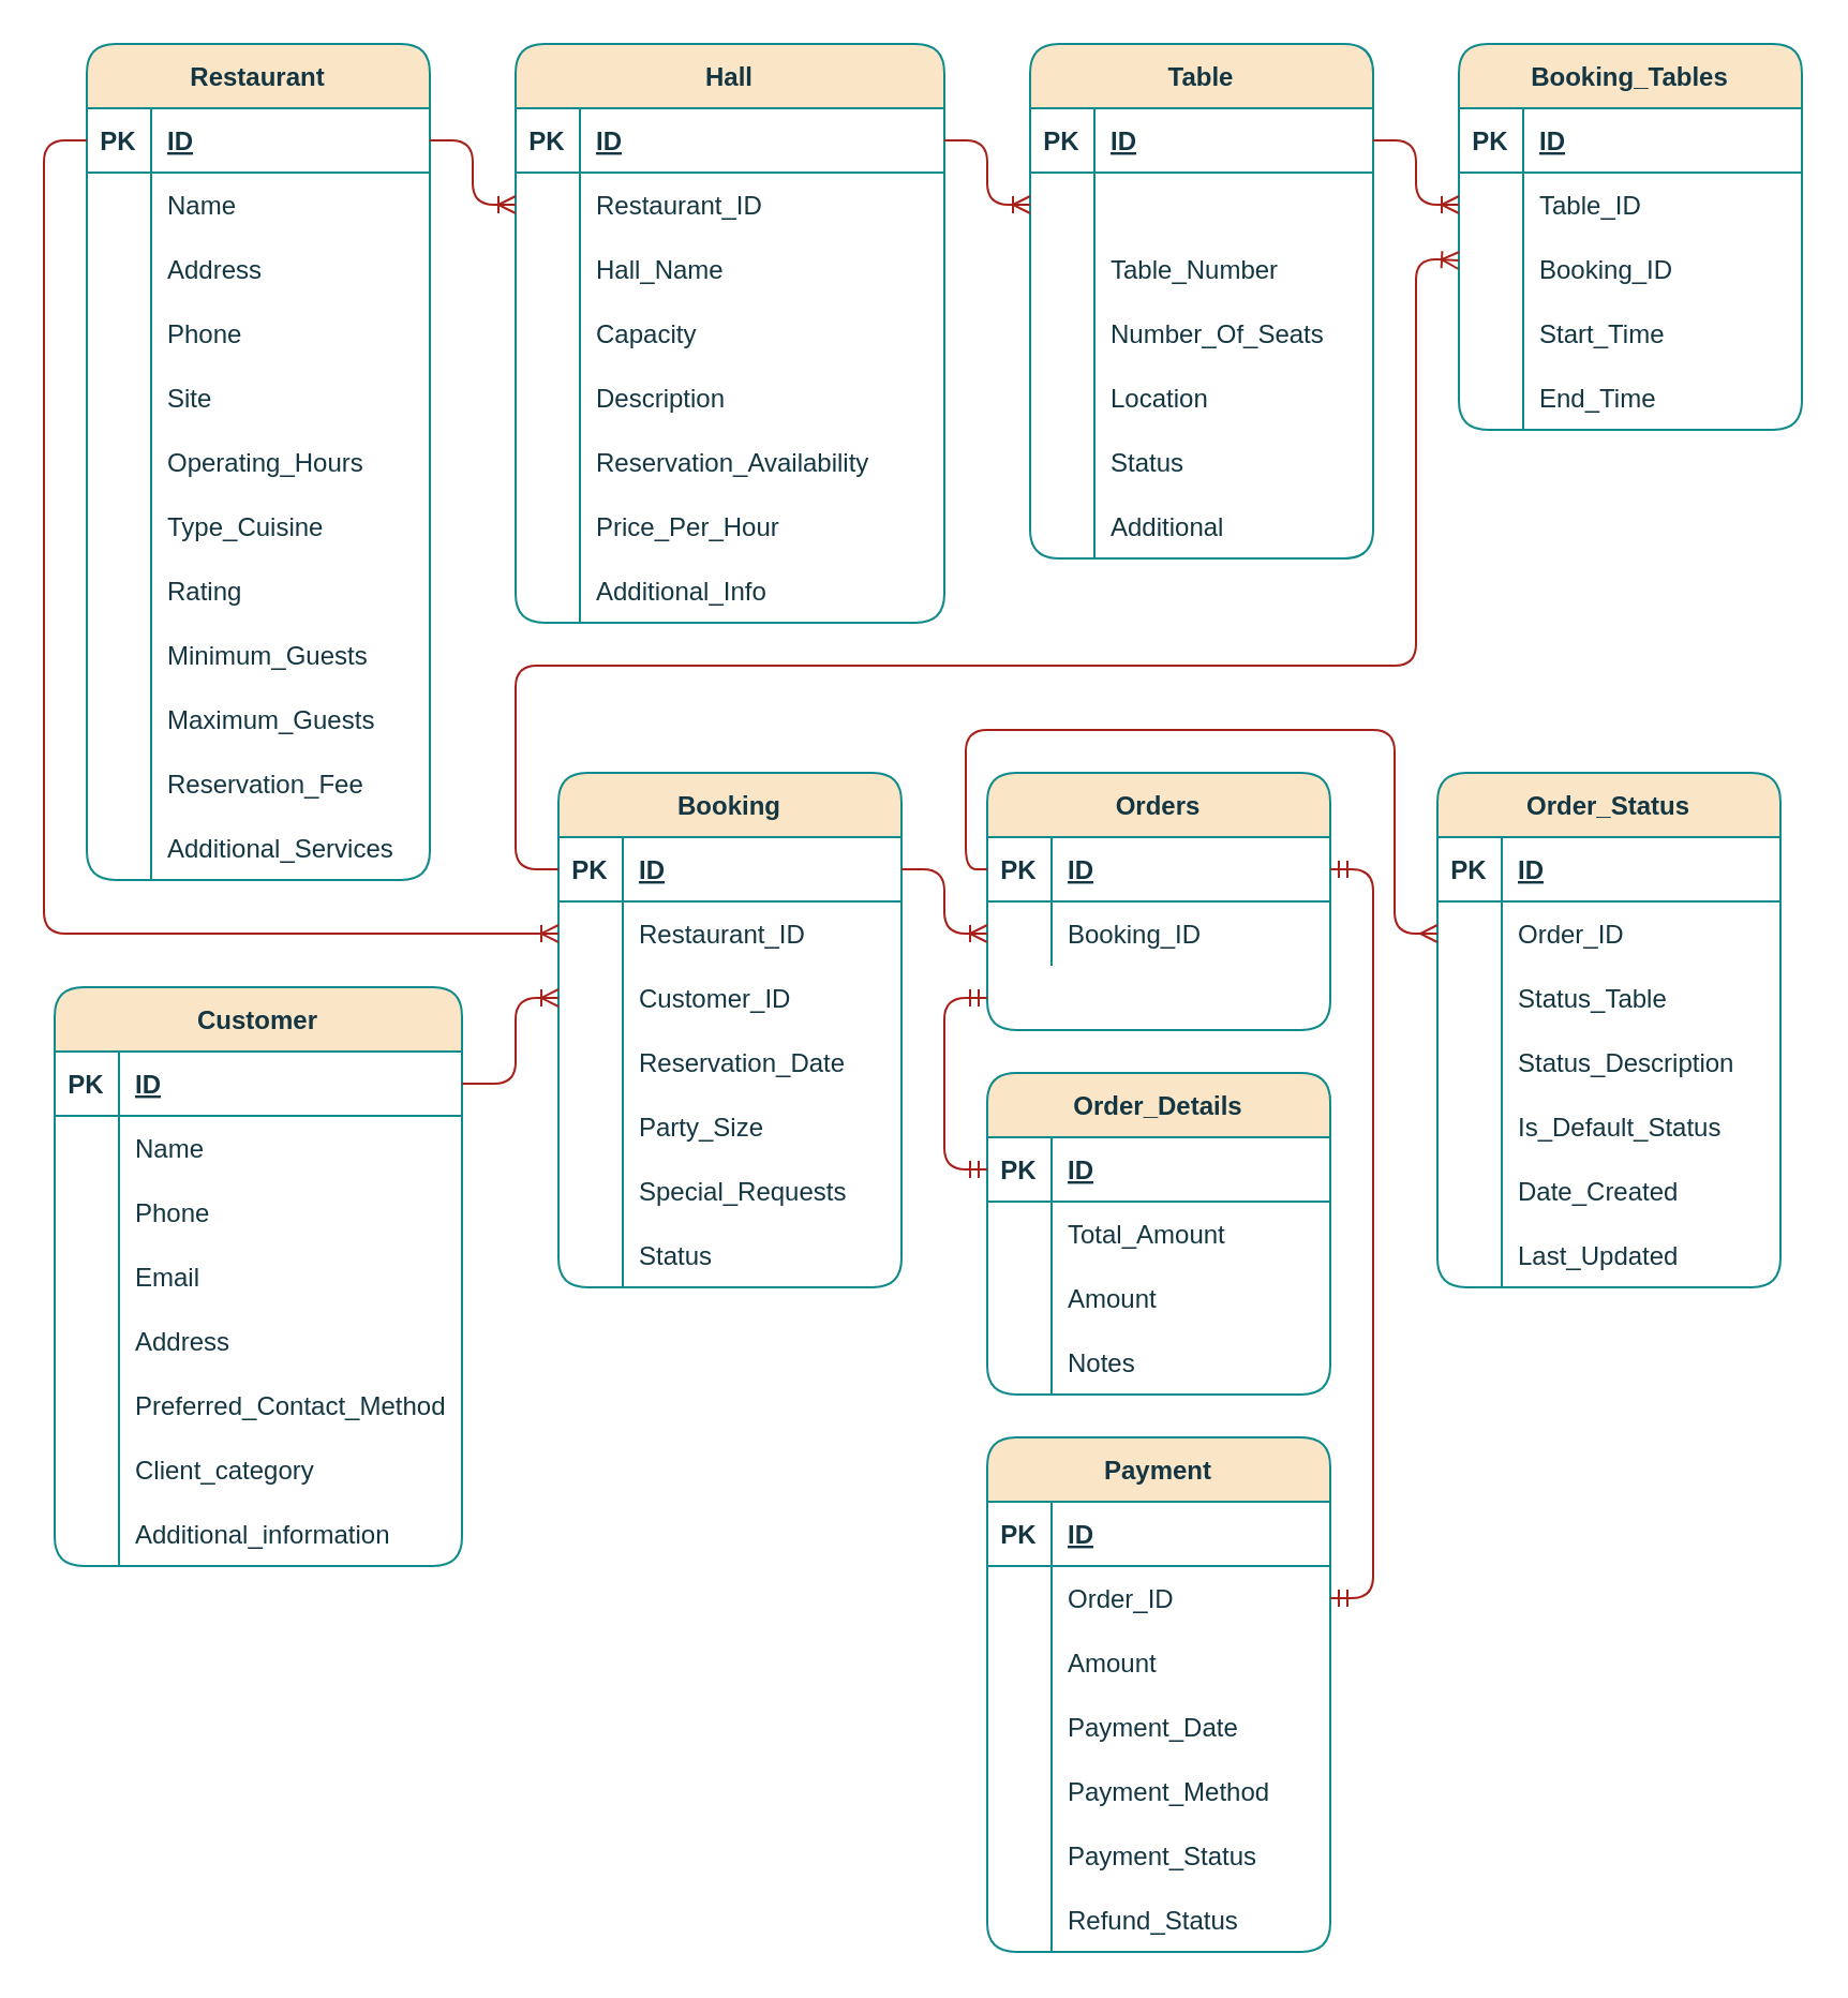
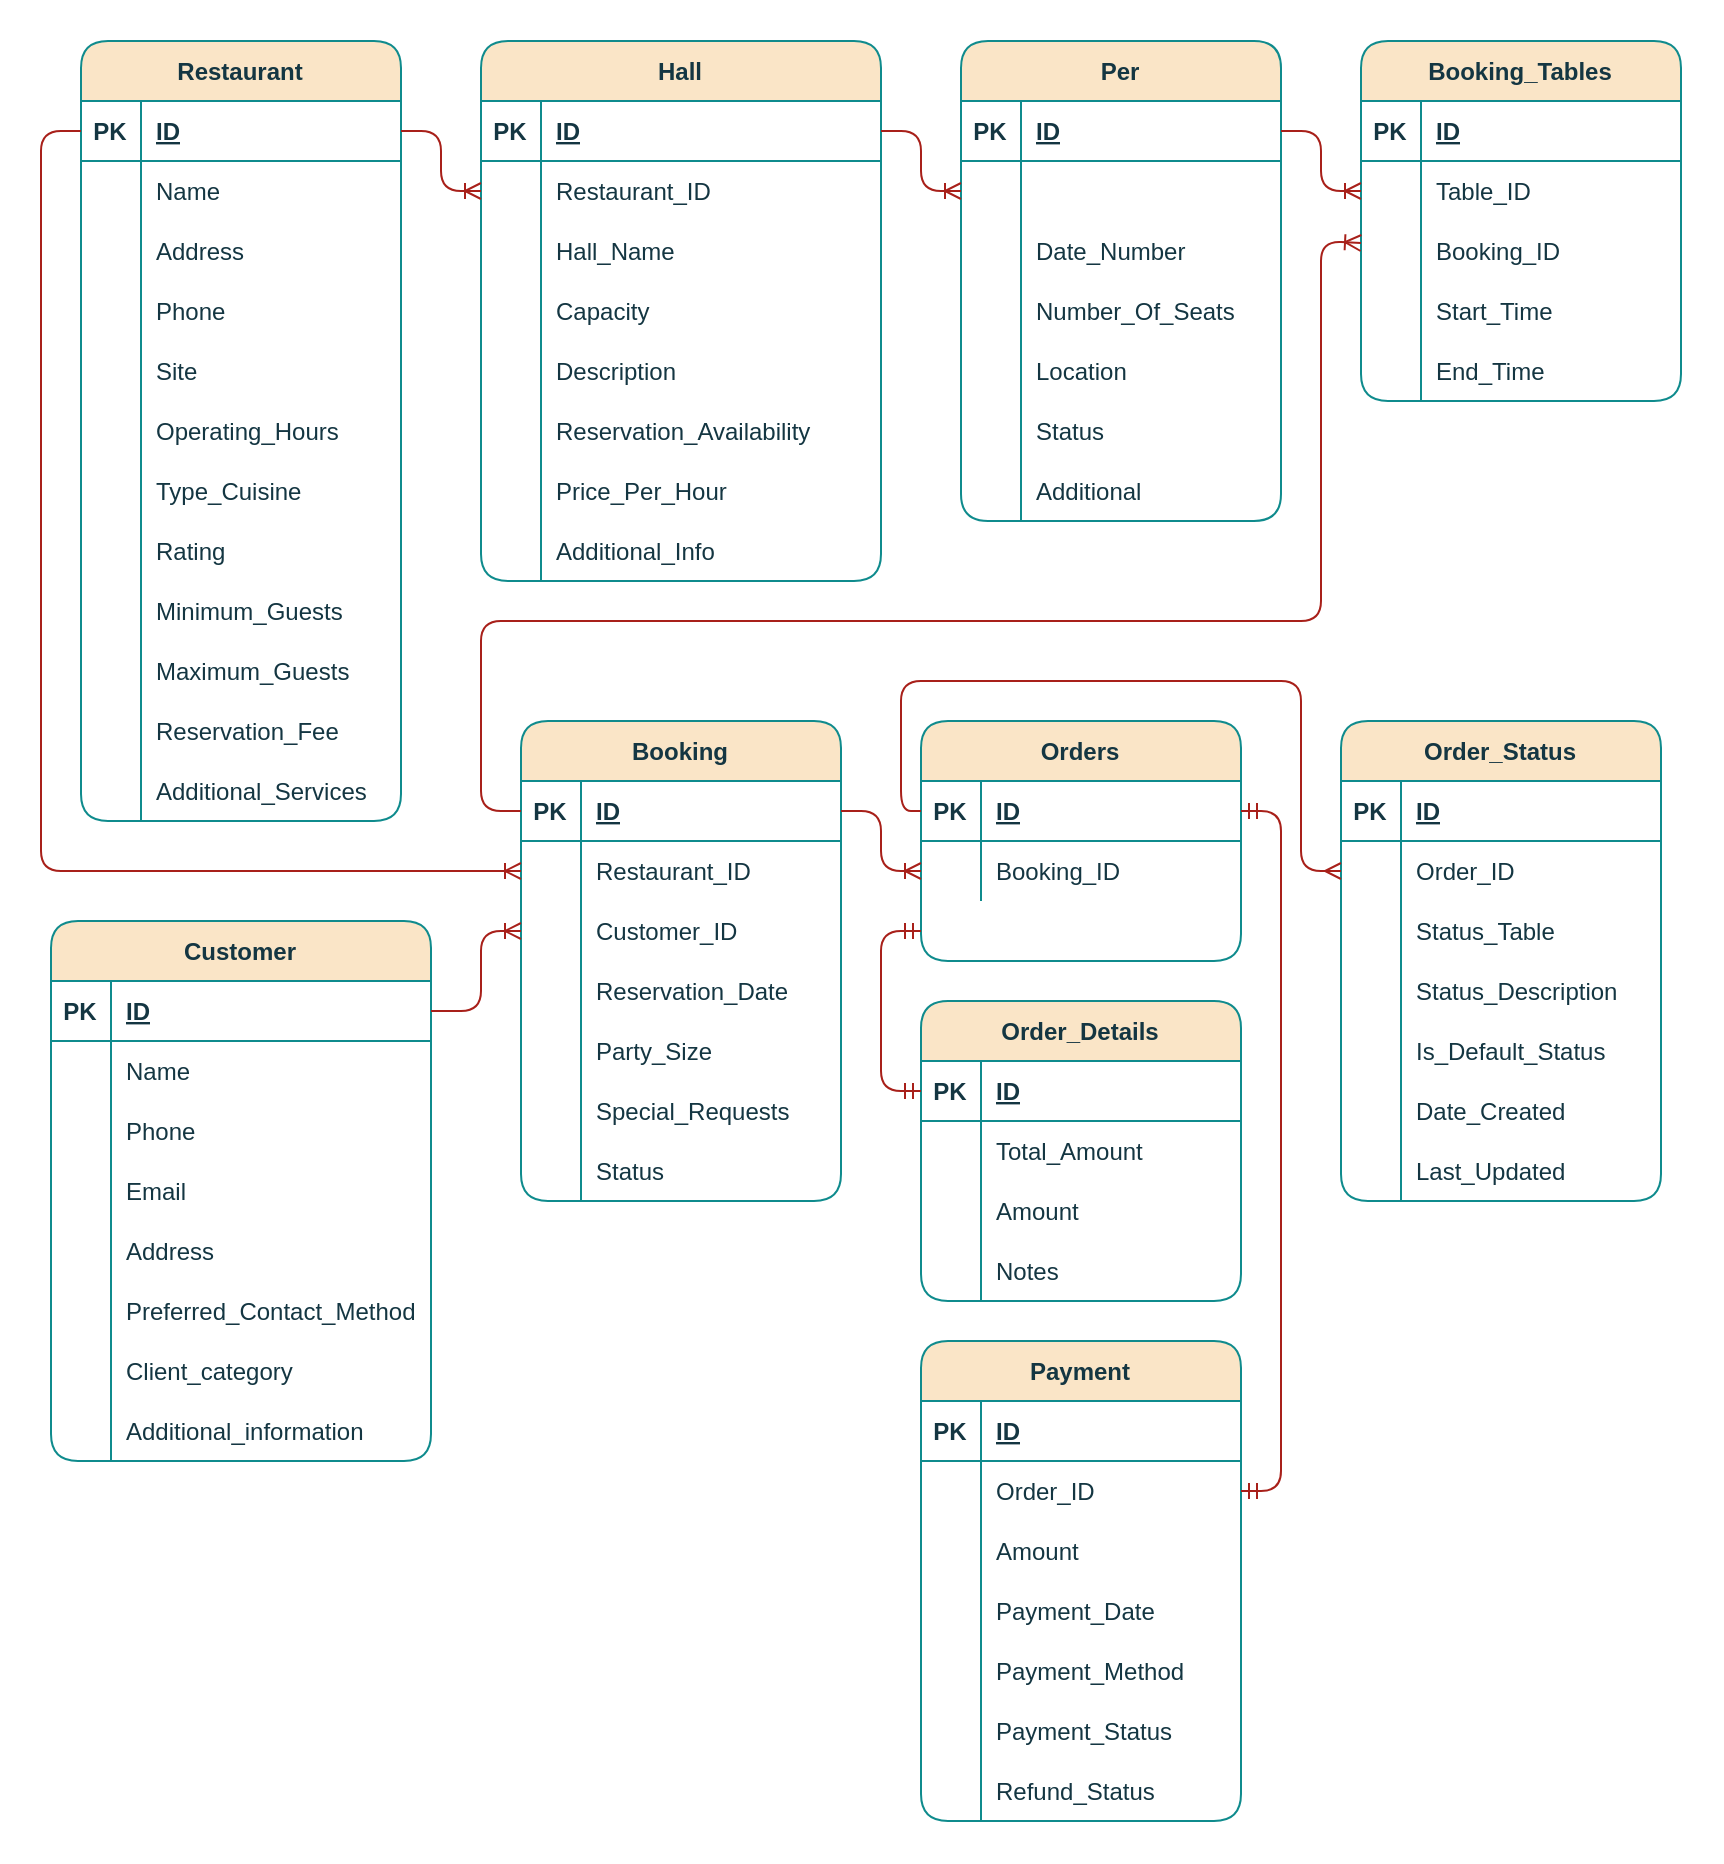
- <mxCell id="11" value="Table" style="shape=table;startSize=30;container=1;collapsible=1;childLayout=tableLayout;fixedRows=1;rowLines=0;fontStyle=1;align=center;resizeLast=1;strokeColor=#0F8B8D;rounded=1;labelBackgroundColor=none;fillColor=#FAE5C7;fontColor=#143642;" vertex="1" parent="1"><mxGeometry x="480" y="20" width="160" height="240" as="geometry" /></mxCell>
+ <mxCell id="11" value="Per" style="shape=table;startSize=30;container=1;collapsible=1;childLayout=tableLayout;fixedRows=1;rowLines=0;fontStyle=1;align=center;resizeLast=1;strokeColor=#0F8B8D;rounded=1;labelBackgroundColor=none;fillColor=#FAE5C7;fontColor=#143642;" vertex="1" parent="1"><mxGeometry x="480" y="20" width="160" height="240" as="geometry" /></mxCell>
- <mxCell id="19" value="Table_Number" style="shape=partialRectangle;connectable=0;fillColor=none;top=0;left=0;bottom=0;right=0;align=left;spacingLeft=6;overflow=hidden;rounded=1;labelBackgroundColor=none;strokeColor=#0F8B8D;fontColor=#143642;" vertex="1" parent="17"><mxGeometry x="30" width="130" height="30" as="geometry"><mxRectangle width="130" height="30" as="alternateBounds" /></mxGeometry></mxCell>
+ <mxCell id="19" value="Date_Number" style="shape=partialRectangle;connectable=0;fillColor=none;top=0;left=0;bottom=0;right=0;align=left;spacingLeft=6;overflow=hidden;rounded=1;labelBackgroundColor=none;strokeColor=#0F8B8D;fontColor=#143642;" vertex="1" parent="17"><mxGeometry x="30" width="130" height="30" as="geometry"><mxRectangle width="130" height="30" as="alternateBounds" /></mxGeometry></mxCell>
